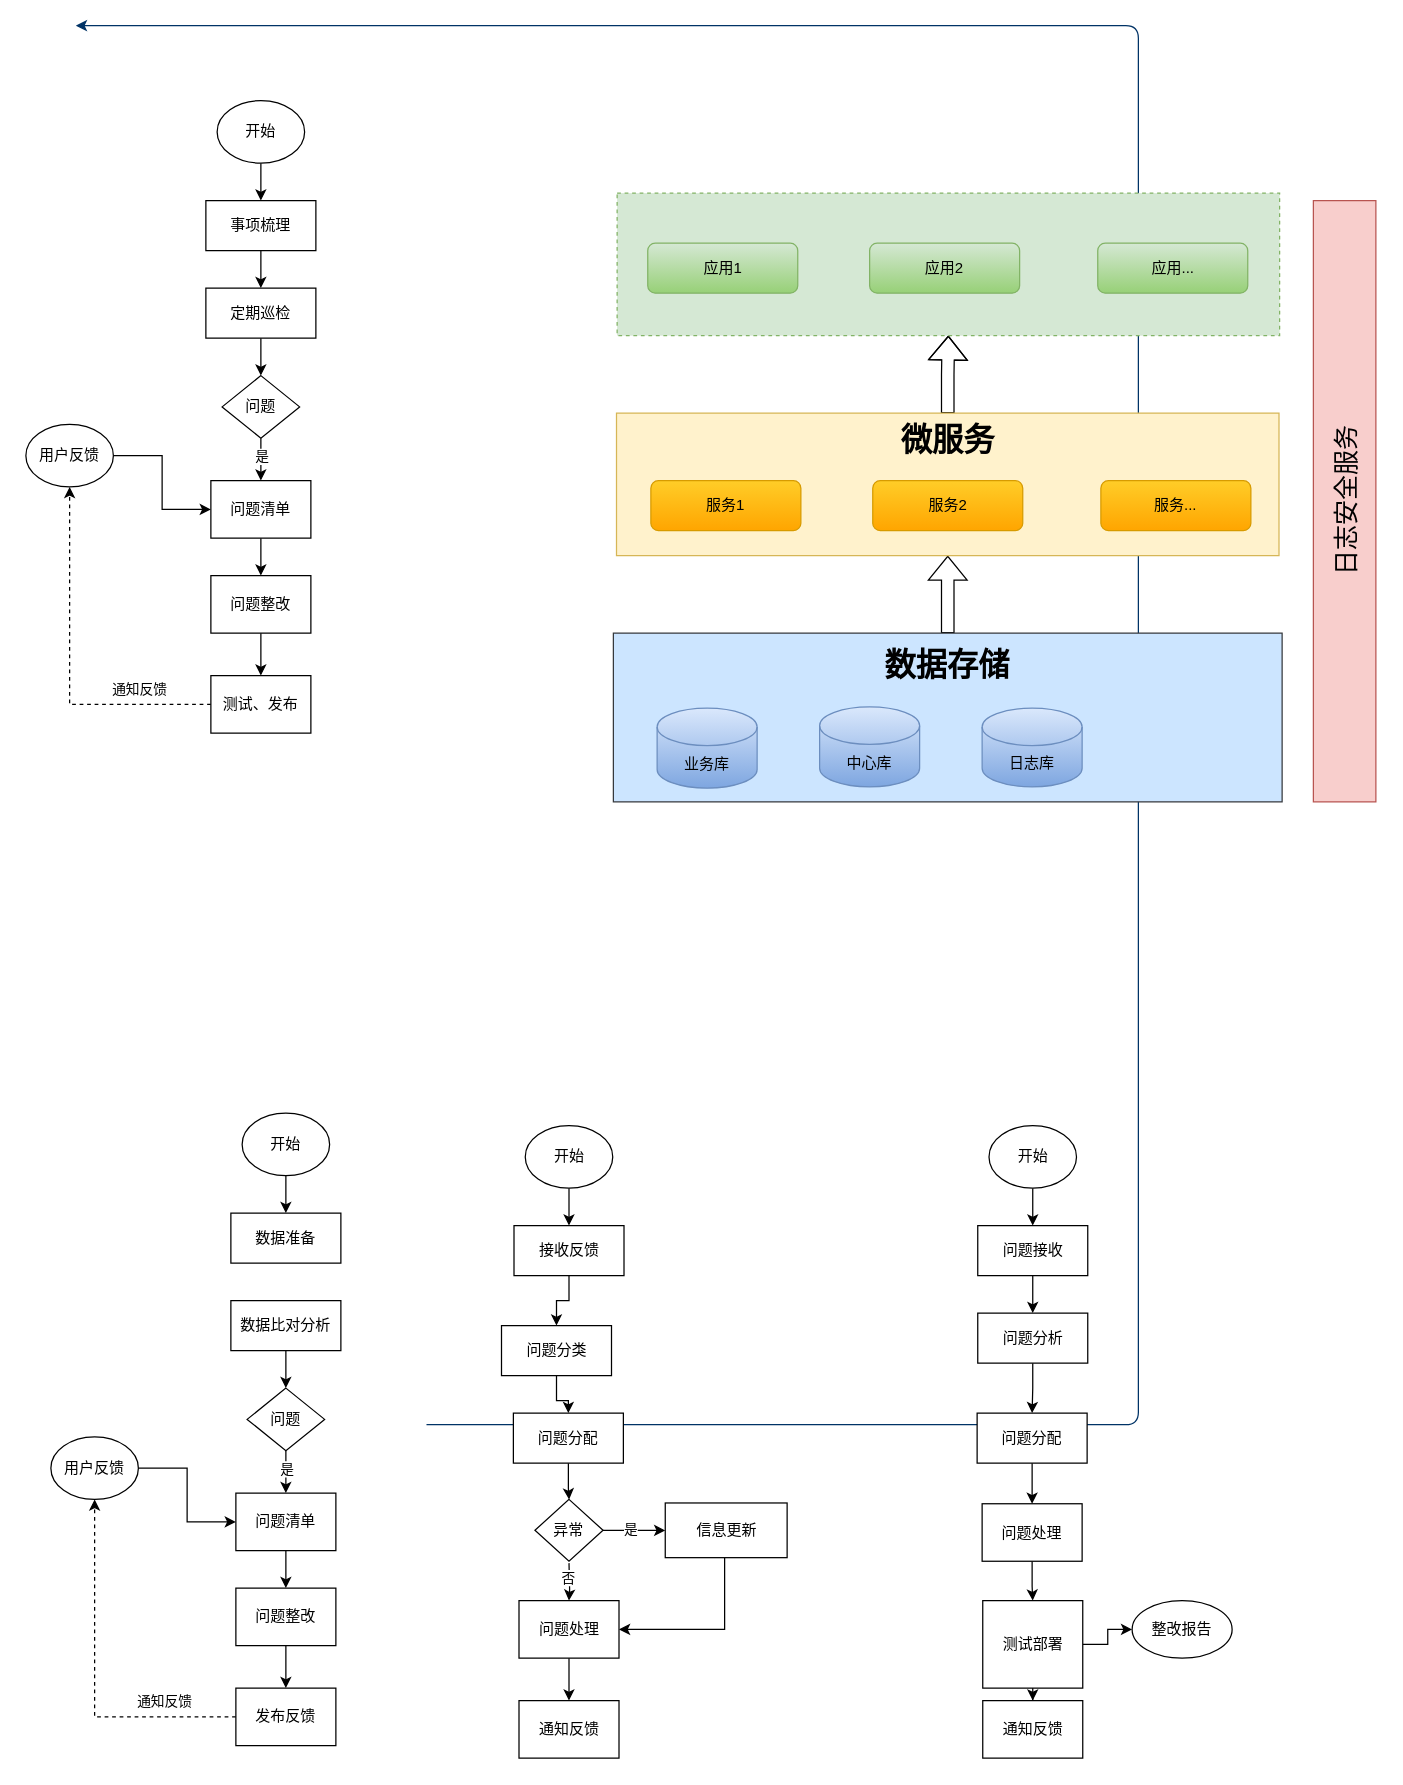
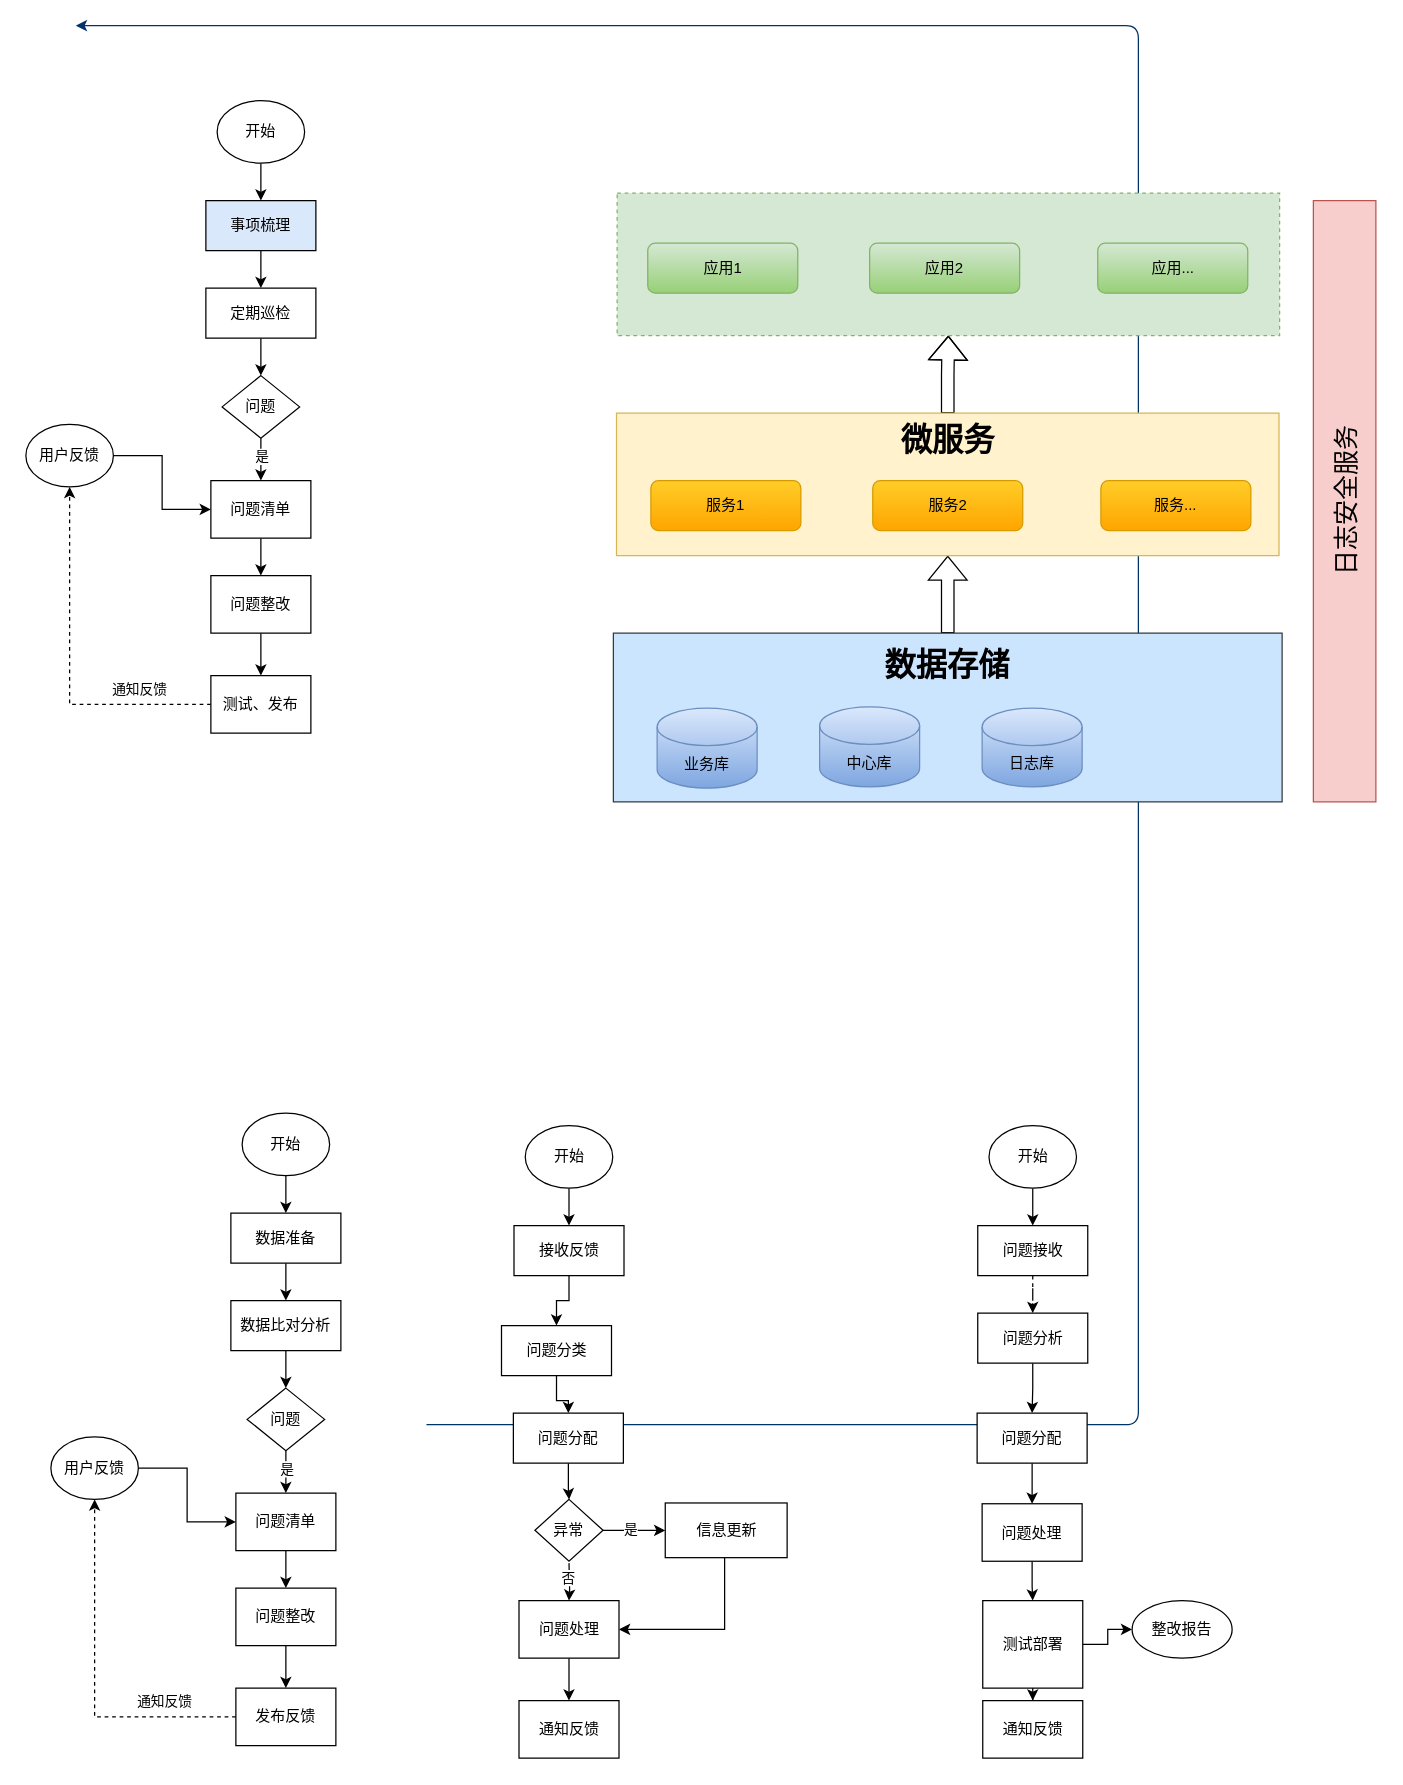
- <mxCell id="6" value="事项梳理" style="whiteSpace=wrap;html=1;" vertex="1" parent="1"><mxGeometry x="164" y="160" width="88" height="40" as="geometry" /></mxCell>
+ <mxCell id="6" value="事项梳理" style="whiteSpace=wrap;html=1;fillColor=#dae8fc;" vertex="1" parent="1"><mxGeometry x="164" y="160" width="88" height="40" as="geometry" /></mxCell>
- <mxCell id="56" value="" style="edgeStyle=orthogonalEdgeStyle;rounded=0;orthogonalLoop=1;jettySize=auto;html=1;" edge="1" parent="1" source="57" target="59"><mxGeometry relative="1" as="geometry" /></mxCell>
+ <mxCell id="56" value="" style="edgeStyle=orthogonalEdgeStyle;rounded=0;orthogonalLoop=1;jettySize=auto;html=1;dashed=1;" edge="1" parent="1" source="57" target="59"><mxGeometry relative="1" as="geometry" /></mxCell>
+ <mxCell id="38" value="" style="edgeStyle=orthogonalEdgeStyle;rounded=0;orthogonalLoop=1;jettySize=auto;html=1;" edge="1" parent="1" source="39" target="41"><mxGeometry relative="1" as="geometry" /></mxCell>
